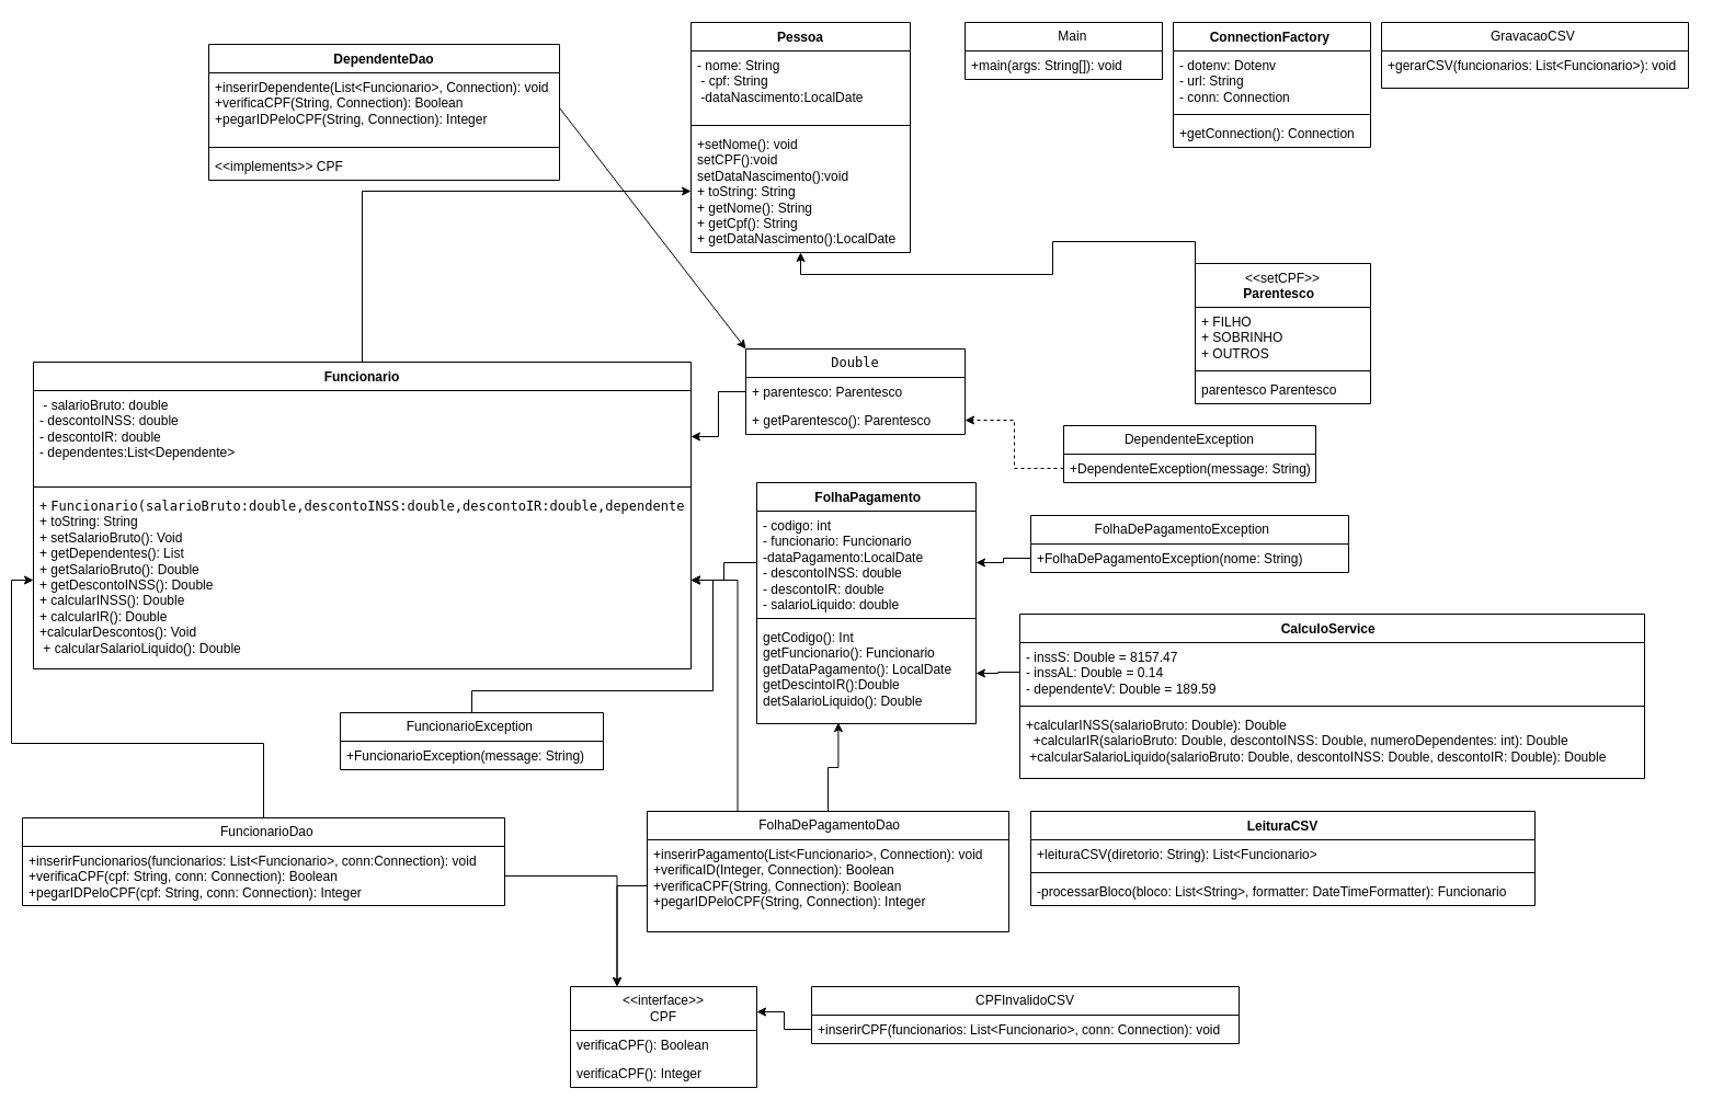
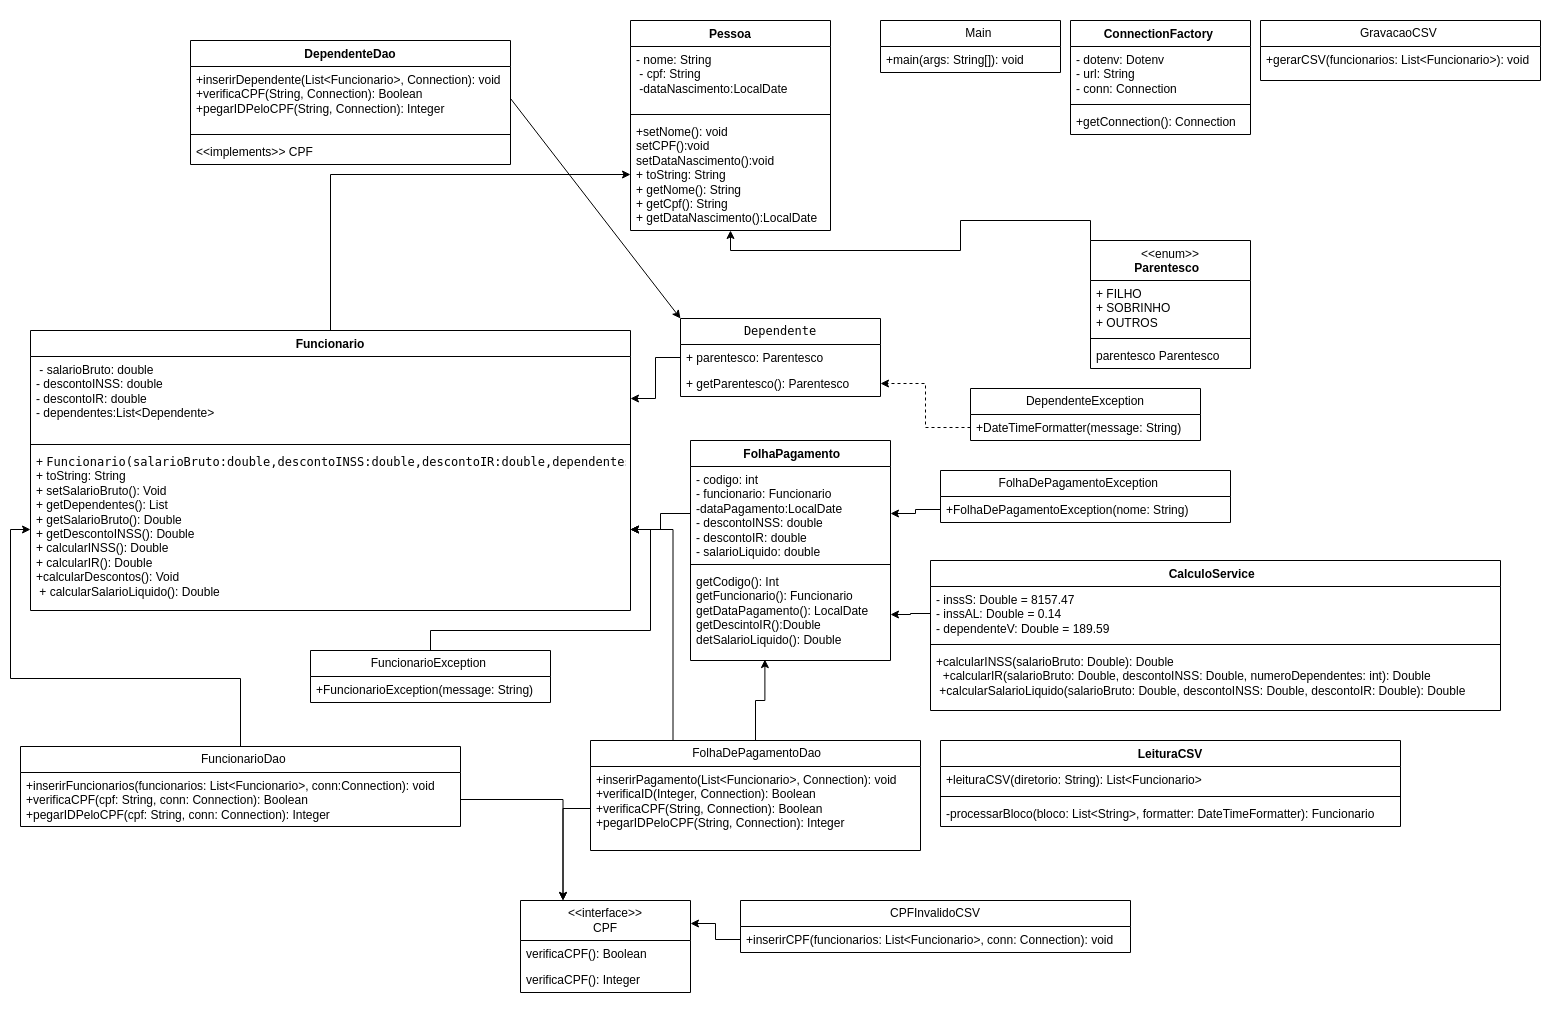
- <mxCell id="11" value="&lt;div&gt;&lt;span style=&quot;font-weight: normal;&quot;&gt;&amp;lt;&amp;lt;setCPF&amp;gt;&amp;gt;&lt;/span&gt;&lt;/div&gt;Parentesco&amp;nbsp;&amp;nbsp;" style="swimlane;fontStyle=1;align=center;verticalAlign=top;childLayout=stackLayout;horizontal=1;startSize=40;horizontalStack=0;resizeParent=1;resizeParentMax=0;resizeLast=0;collapsible=1;marginBottom=0;whiteSpace=wrap;html=1;" vertex="1" parent="1"><mxGeometry x="1090" y="240" width="160" height="128" as="geometry"><mxRectangle x="570" y="260" width="100" height="50" as="alternateBounds" /></mxGeometry></mxCell>
+ <mxCell id="11" value="&lt;div&gt;&lt;span style=&quot;font-weight: normal;&quot;&gt;&amp;lt;&amp;lt;enum&amp;gt;&amp;gt;&lt;/span&gt;&lt;/div&gt;Parentesco&amp;nbsp;&amp;nbsp;" style="swimlane;fontStyle=1;align=center;verticalAlign=top;childLayout=stackLayout;horizontal=1;startSize=40;horizontalStack=0;resizeParent=1;resizeParentMax=0;resizeLast=0;collapsible=1;marginBottom=0;whiteSpace=wrap;html=1;" vertex="1" parent="1"><mxGeometry x="1090" y="240" width="160" height="128" as="geometry"><mxRectangle x="570" y="260" width="100" height="50" as="alternateBounds" /></mxGeometry></mxCell>
- <mxCell id="15" value="&lt;code data-end=&quot;745&quot; data-start=&quot;733&quot;&gt;Double&lt;/code&gt;" style="swimlane;fontStyle=0;childLayout=stackLayout;horizontal=1;startSize=26;fillColor=none;horizontalStack=0;resizeParent=1;resizeParentMax=0;resizeLast=0;collapsible=1;marginBottom=0;whiteSpace=wrap;html=1;" vertex="1" parent="1"><mxGeometry x="680" y="318" width="200" height="78" as="geometry" /></mxCell>
+ <mxCell id="15" value="&lt;code data-end=&quot;745&quot; data-start=&quot;733&quot;&gt;Dependente&lt;/code&gt;" style="swimlane;fontStyle=0;childLayout=stackLayout;horizontal=1;startSize=26;fillColor=none;horizontalStack=0;resizeParent=1;resizeParentMax=0;resizeLast=0;collapsible=1;marginBottom=0;whiteSpace=wrap;html=1;" vertex="1" parent="1"><mxGeometry x="680" y="318" width="200" height="78" as="geometry" /></mxCell>
- <mxCell id="62" value="+DependenteException(message: String)" style="text;strokeColor=none;fillColor=none;align=left;verticalAlign=top;spacingLeft=4;spacingRight=4;overflow=hidden;rotatable=0;points=[[0,0.5],[1,0.5]];portConstraint=eastwest;whiteSpace=wrap;html=1;" vertex="1" parent="61"><mxGeometry y="26" width="230" height="26" as="geometry" /></mxCell>
+ <mxCell id="62" value="+DateTimeFormatter(message: String)" style="text;strokeColor=none;fillColor=none;align=left;verticalAlign=top;spacingLeft=4;spacingRight=4;overflow=hidden;rotatable=0;points=[[0,0.5],[1,0.5]];portConstraint=eastwest;whiteSpace=wrap;html=1;" vertex="1" parent="61"><mxGeometry y="26" width="230" height="26" as="geometry" /></mxCell>
